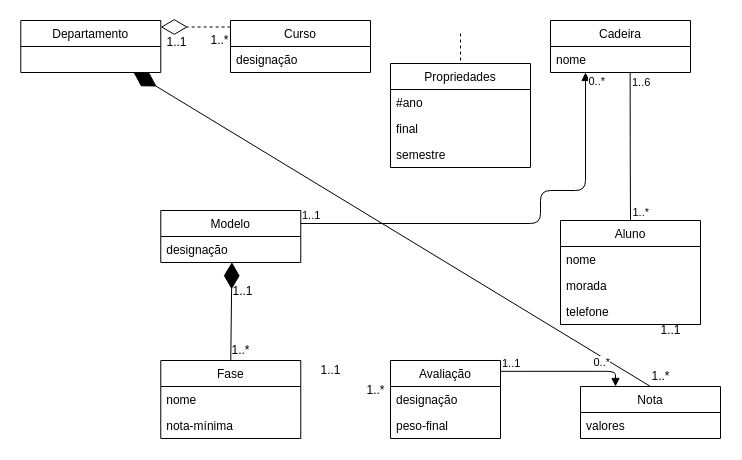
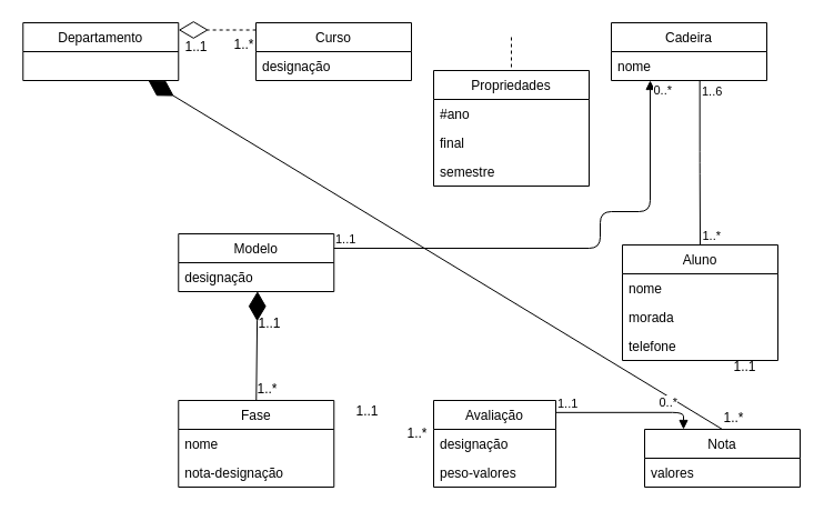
- <mxCell id="31" value="nota-mínima" style="text;strokeColor=none;fillColor=none;align=left;verticalAlign=top;spacingLeft=4;spacingRight=4;overflow=hidden;rotatable=0;points=[[0,0.5],[1,0.5]];portConstraint=eastwest;" parent="29" vertex="1"><mxGeometry y="52" width="140" height="26" as="geometry" /></mxCell>
+ <mxCell id="31" value="nota-designação" style="text;strokeColor=none;fillColor=none;align=left;verticalAlign=top;spacingLeft=4;spacingRight=4;overflow=hidden;rotatable=0;points=[[0,0.5],[1,0.5]];portConstraint=eastwest;" parent="29" vertex="1"><mxGeometry y="52" width="140" height="26" as="geometry" /></mxCell>
- <mxCell id="24" value="peso-final" style="text;strokeColor=none;fillColor=none;align=left;verticalAlign=top;spacingLeft=4;spacingRight=4;overflow=hidden;rotatable=0;points=[[0,0.5],[1,0.5]];portConstraint=eastwest;" parent="22" vertex="1"><mxGeometry y="52" width="110" height="26" as="geometry" /></mxCell>
+ <mxCell id="24" value="peso-valores" style="text;strokeColor=none;fillColor=none;align=left;verticalAlign=top;spacingLeft=4;spacingRight=4;overflow=hidden;rotatable=0;points=[[0,0.5],[1,0.5]];portConstraint=eastwest;" parent="22" vertex="1"><mxGeometry y="52" width="110" height="26" as="geometry" /></mxCell>
